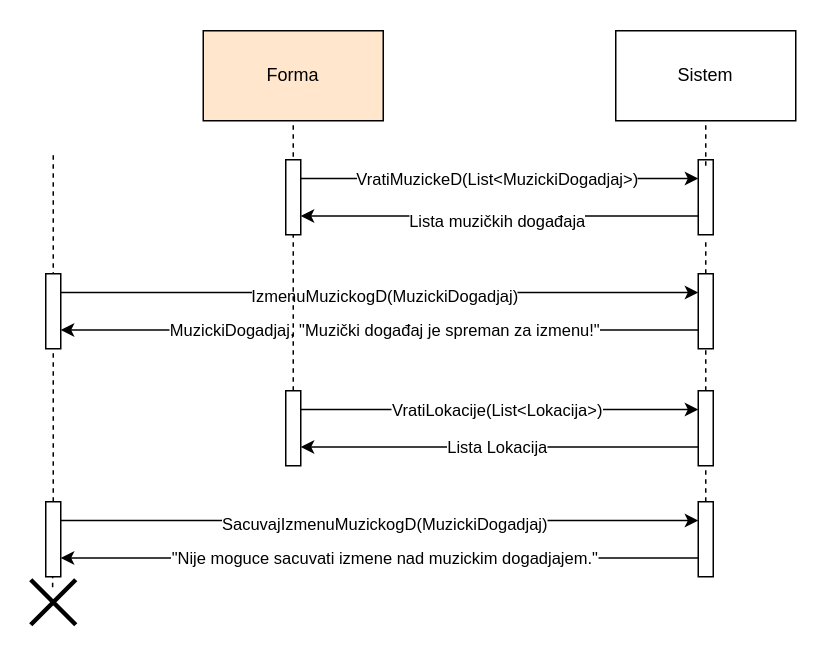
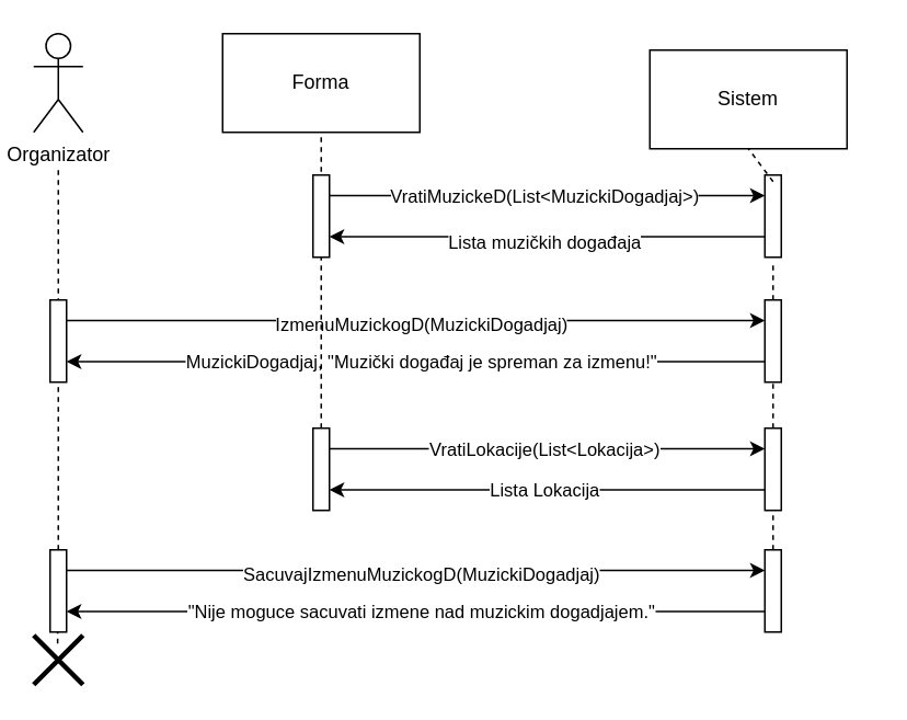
+ <mxCell id="3" value="Organizator" style="shape=umlActor;verticalLabelPosition=bottom;verticalAlign=top;html=1;outlineConnect=0;" vertex="1" parent="1"><mxGeometry x="20" y="20" width="30" height="60" as="geometry" /></mxCell>
- <mxCell id="21" value="Forma" style="rounded=0;whiteSpace=wrap;html=1;fillColor=#ffe6cc;" vertex="1" parent="1"><mxGeometry x="135" y="20" width="120" height="60" as="geometry" /></mxCell>
+ <mxCell id="21" value="Forma" style="rounded=0;whiteSpace=wrap;html=1;" vertex="1" parent="1"><mxGeometry x="135" y="20" width="120" height="60" as="geometry" /></mxCell>
- <mxCell id="13" value="Sistem" style="rounded=0;whiteSpace=wrap;html=1;" vertex="1" parent="1"><mxGeometry x="410" y="20" width="120" height="60" as="geometry" /></mxCell>
+ <mxCell id="13" value="Sistem" style="rounded=0;whiteSpace=wrap;html=1;" vertex="1" parent="1"><mxGeometry x="395" y="30" width="120" height="60" as="geometry" /></mxCell>
